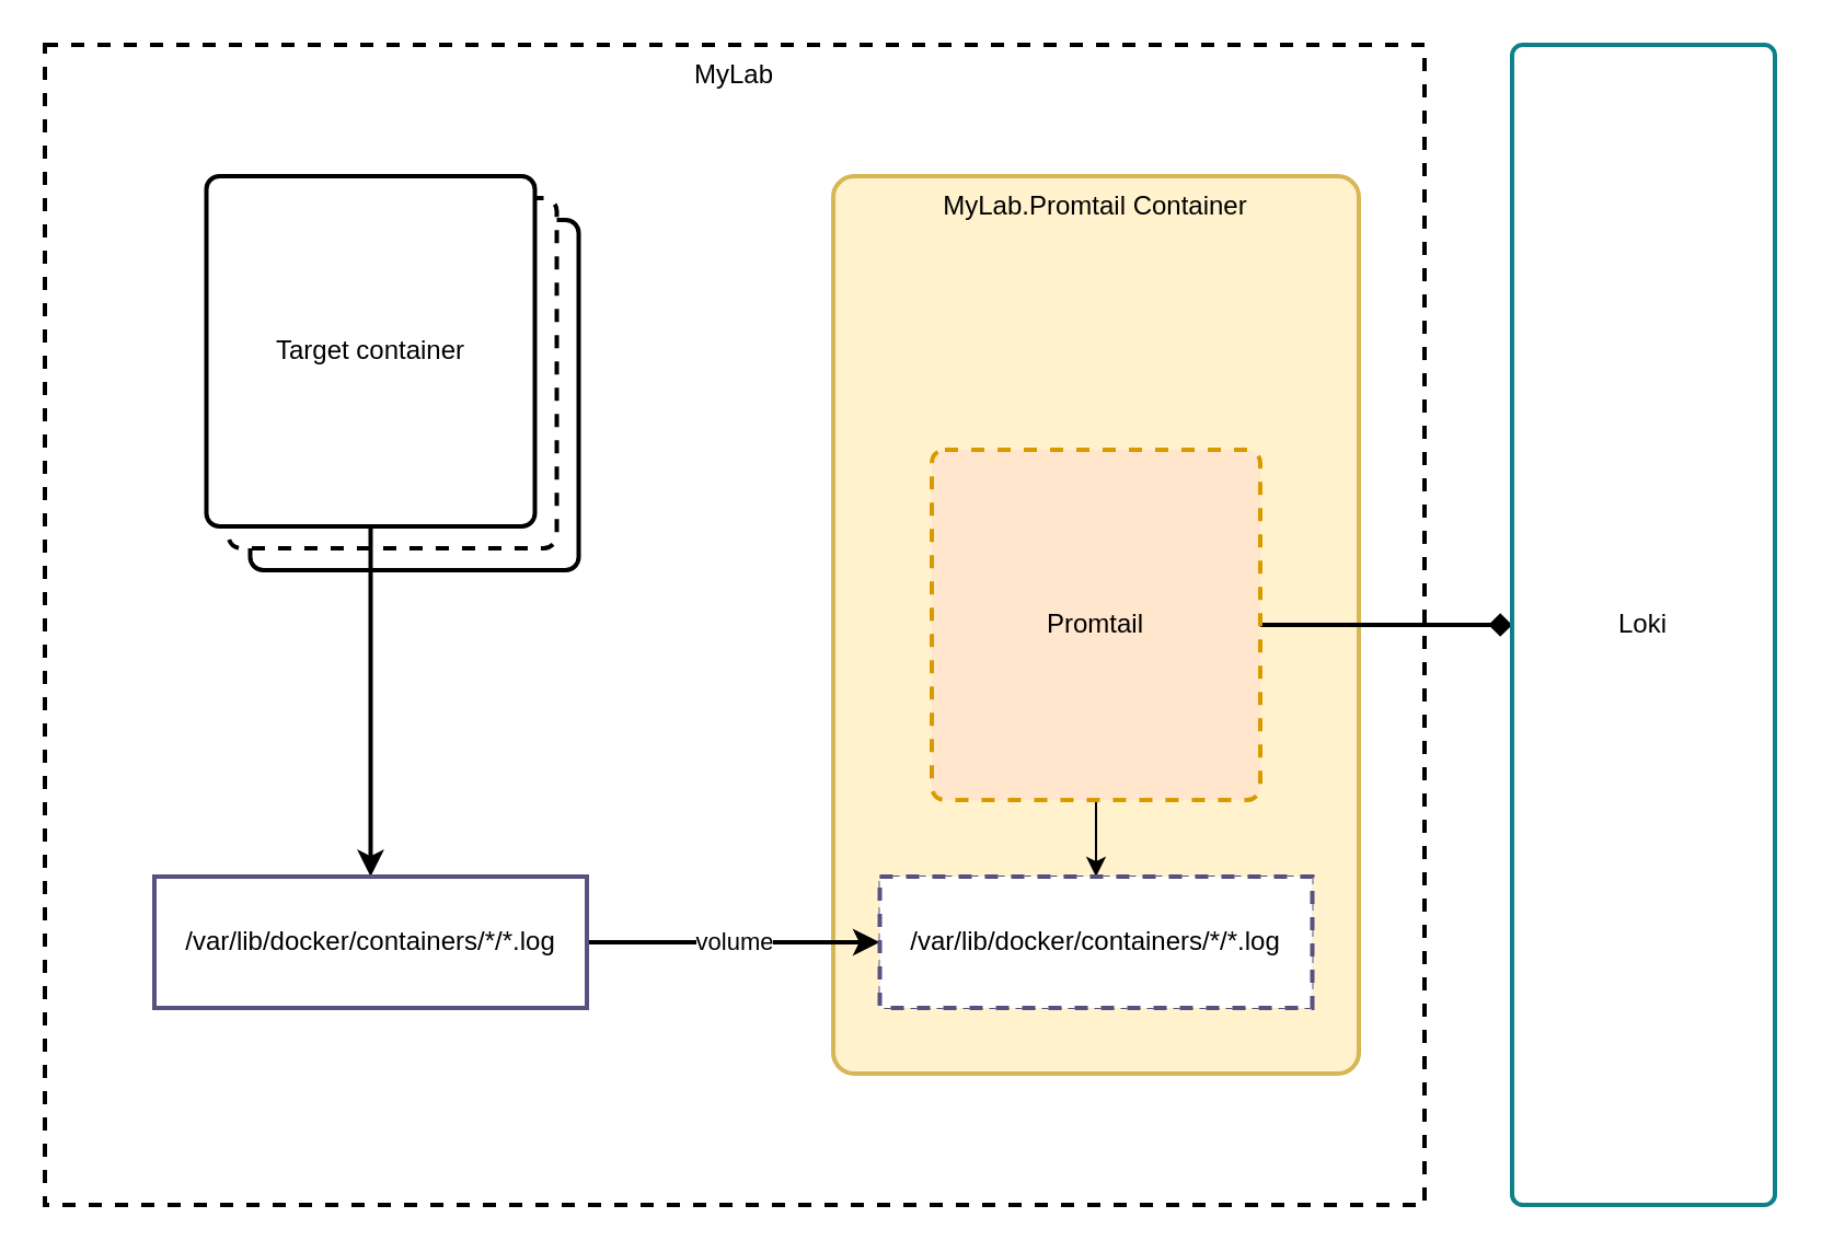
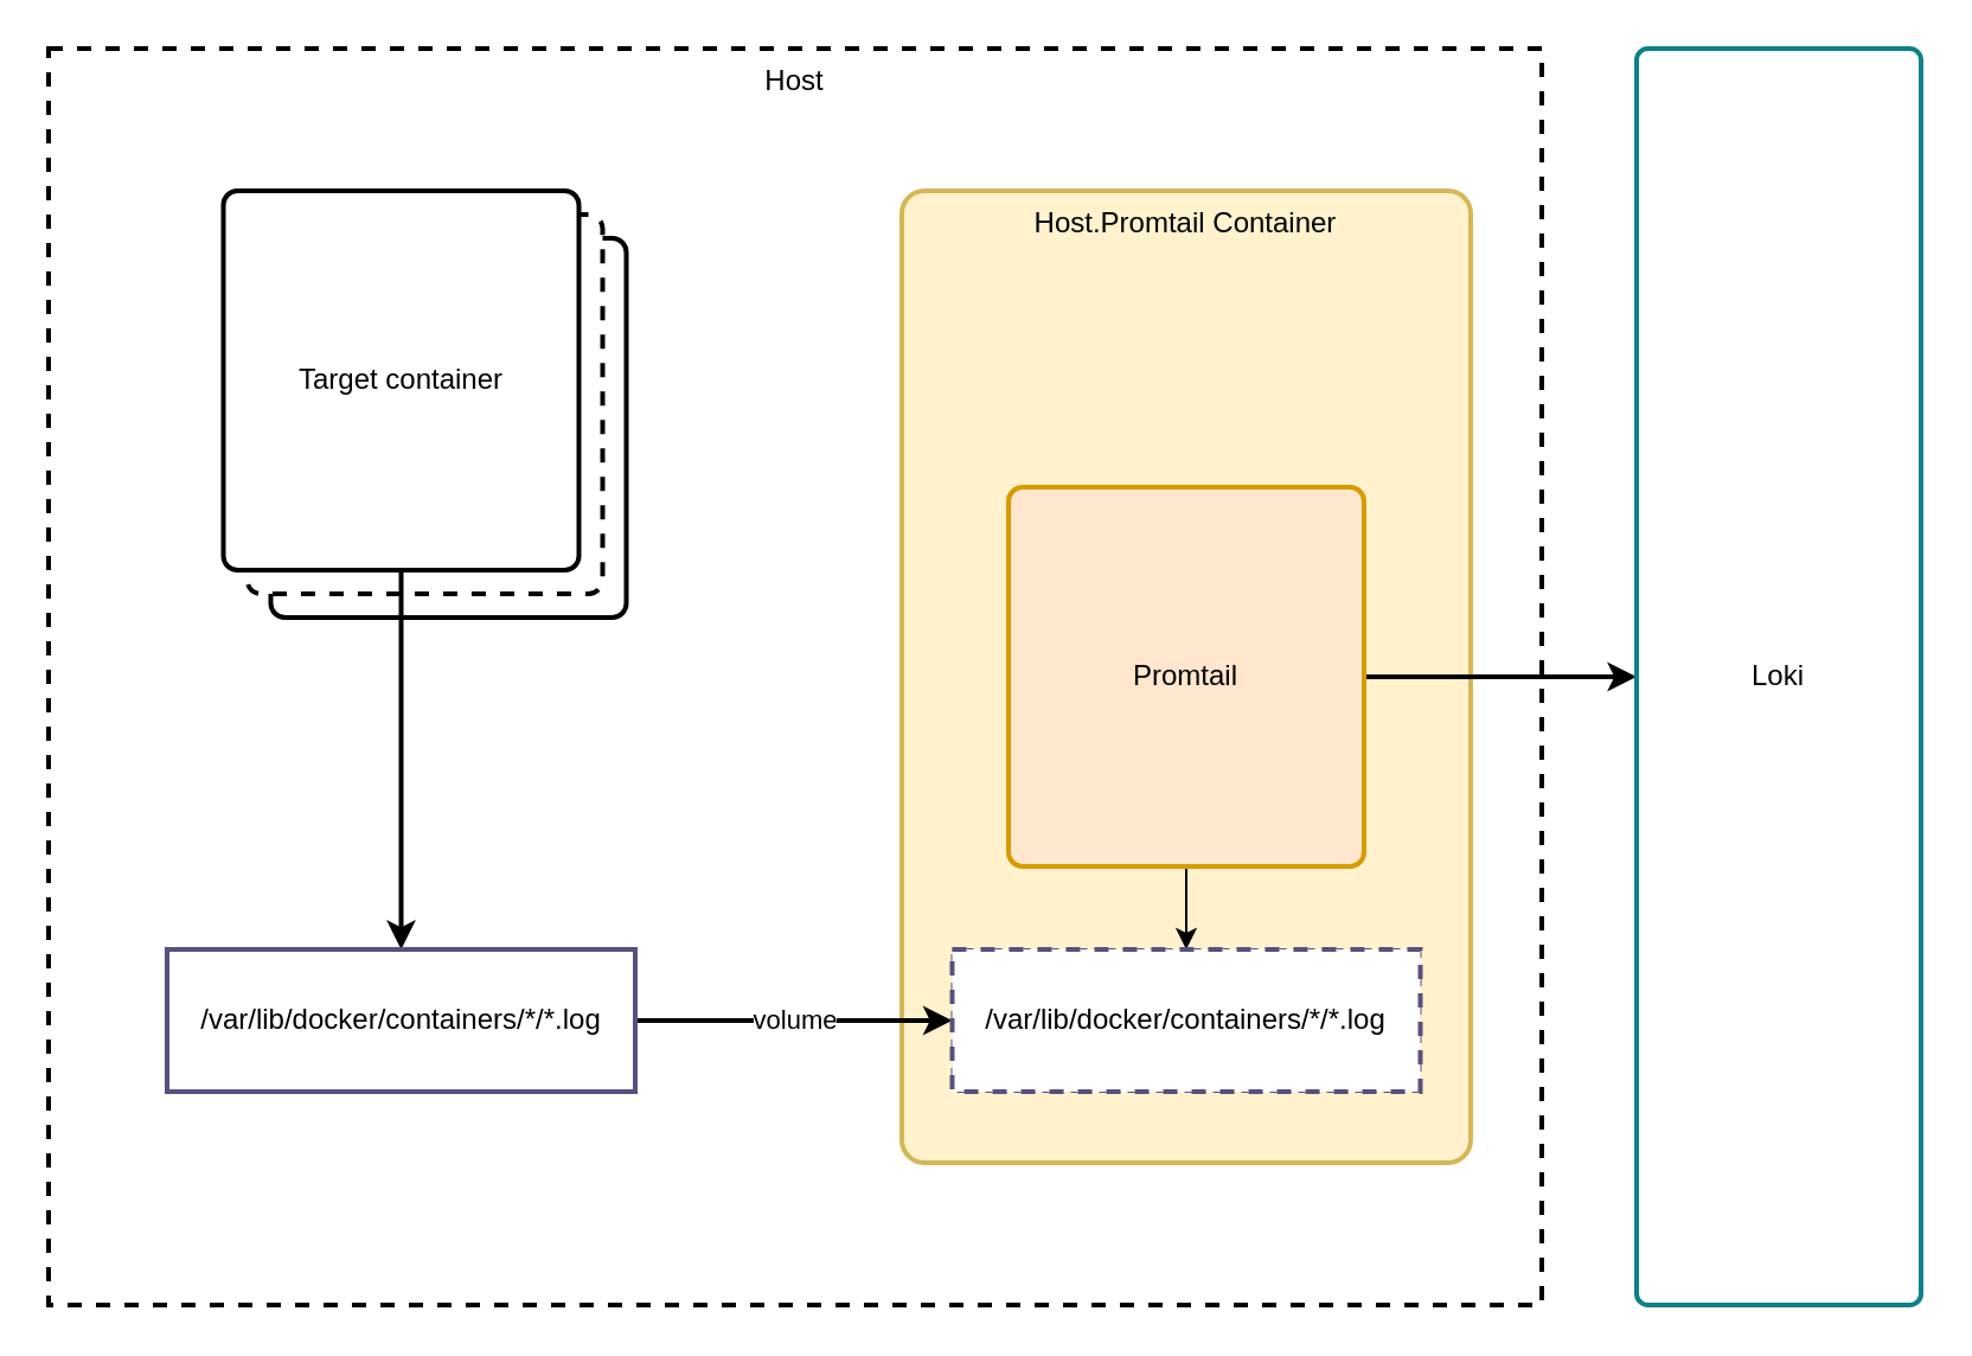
- <mxCell id="2" value="MyLab" style="rounded=0;whiteSpace=wrap;html=1;shadow=0;dashed=1;strokeColor=#000000;align=center;verticalAlign=top;strokeWidth=2;" parent="1" vertex="1"><mxGeometry x="20" y="20" width="630" height="530" as="geometry" /></mxCell>
+ <mxCell id="2" value="Host" style="rounded=0;whiteSpace=wrap;html=1;shadow=0;dashed=1;strokeColor=#000000;align=center;verticalAlign=top;strokeWidth=2;" parent="1" vertex="1"><mxGeometry x="20" y="20" width="630" height="530" as="geometry" /></mxCell>
- <mxCell id="7" value="MyLab.Promtail Container" style="rounded=1;whiteSpace=wrap;html=1;arcSize=4;align=center;verticalAlign=top;fillColor=#fff2cc;strokeColor=#d6b656;strokeWidth=2;" parent="1" vertex="1"><mxGeometry x="380" y="80" width="240" height="410" as="geometry" /></mxCell>
+ <mxCell id="7" value="Host.Promtail Container" style="rounded=1;whiteSpace=wrap;html=1;arcSize=4;align=center;verticalAlign=top;fillColor=#fff2cc;strokeColor=#d6b656;strokeWidth=2;" parent="1" vertex="1"><mxGeometry x="380" y="80" width="240" height="410" as="geometry" /></mxCell>
- <mxCell id="13" value="Promtail" style="rounded=1;whiteSpace=wrap;html=1;arcSize=4;fillColor=#ffe6cc;strokeColor=#d79b00;strokeWidth=2;dashed=1;" parent="1" vertex="1"><mxGeometry x="425" y="205" width="150" height="160" as="geometry" /></mxCell>
+ <mxCell id="13" value="Promtail" style="rounded=1;whiteSpace=wrap;html=1;arcSize=4;fillColor=#ffe6cc;strokeColor=#d79b00;strokeWidth=2;" parent="1" vertex="1"><mxGeometry x="425" y="205" width="150" height="160" as="geometry" /></mxCell>
- <mxCell id="12" style="edgeStyle=orthogonalEdgeStyle;rounded=0;orthogonalLoop=1;jettySize=auto;html=1;exitX=1;exitY=0.5;exitDx=0;exitDy=0;entryX=0;entryY=0.5;entryDx=0;entryDy=0;strokeWidth=2;endArrow=diamond;" parent="1" source="13" target="14" edge="1"><mxGeometry relative="1" as="geometry" /></mxCell>
+ <mxCell id="12" style="edgeStyle=orthogonalEdgeStyle;rounded=0;orthogonalLoop=1;jettySize=auto;html=1;exitX=1;exitY=0.5;exitDx=0;exitDy=0;entryX=0;entryY=0.5;entryDx=0;entryDy=0;strokeWidth=2;" parent="1" source="13" target="14" edge="1"><mxGeometry relative="1" as="geometry" /></mxCell>
